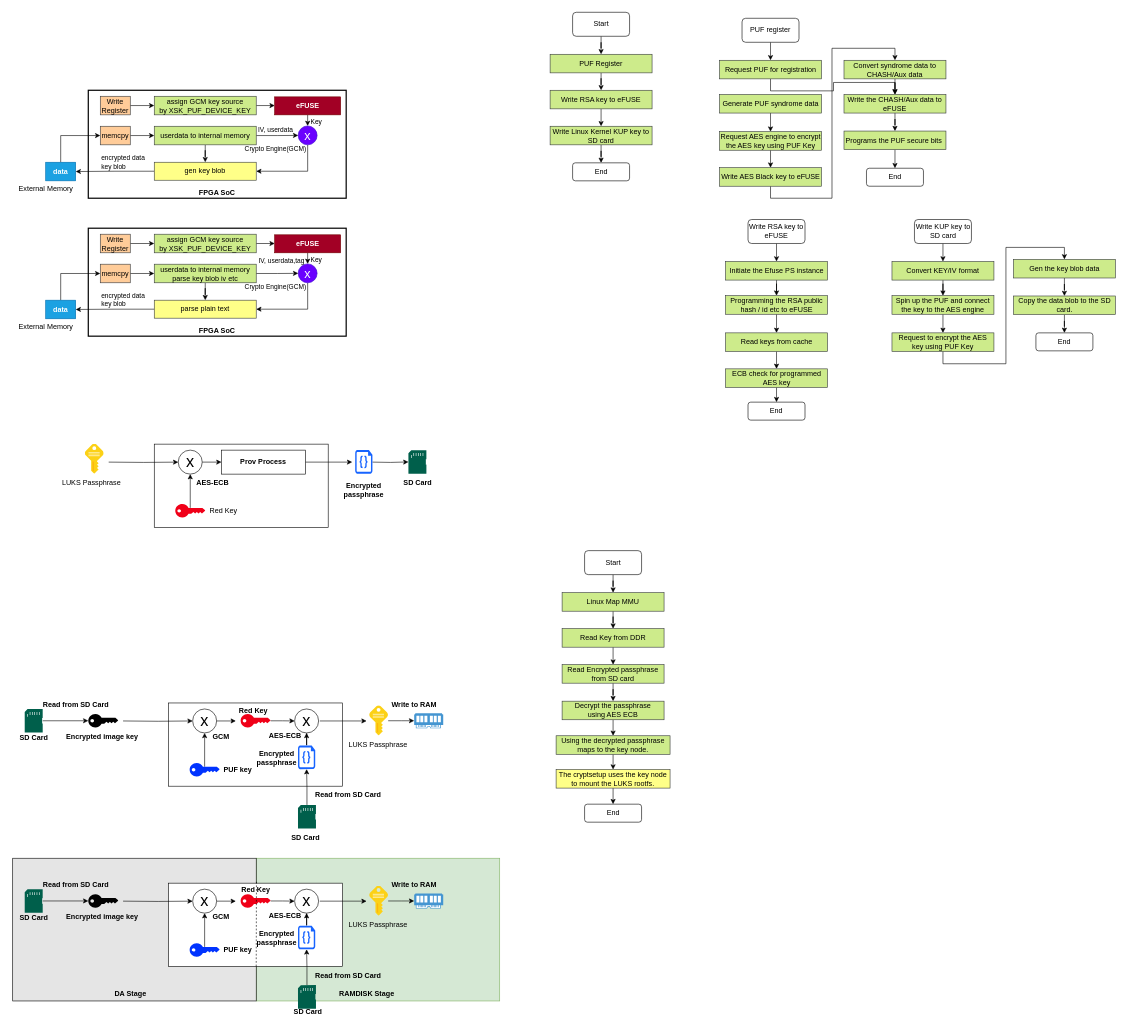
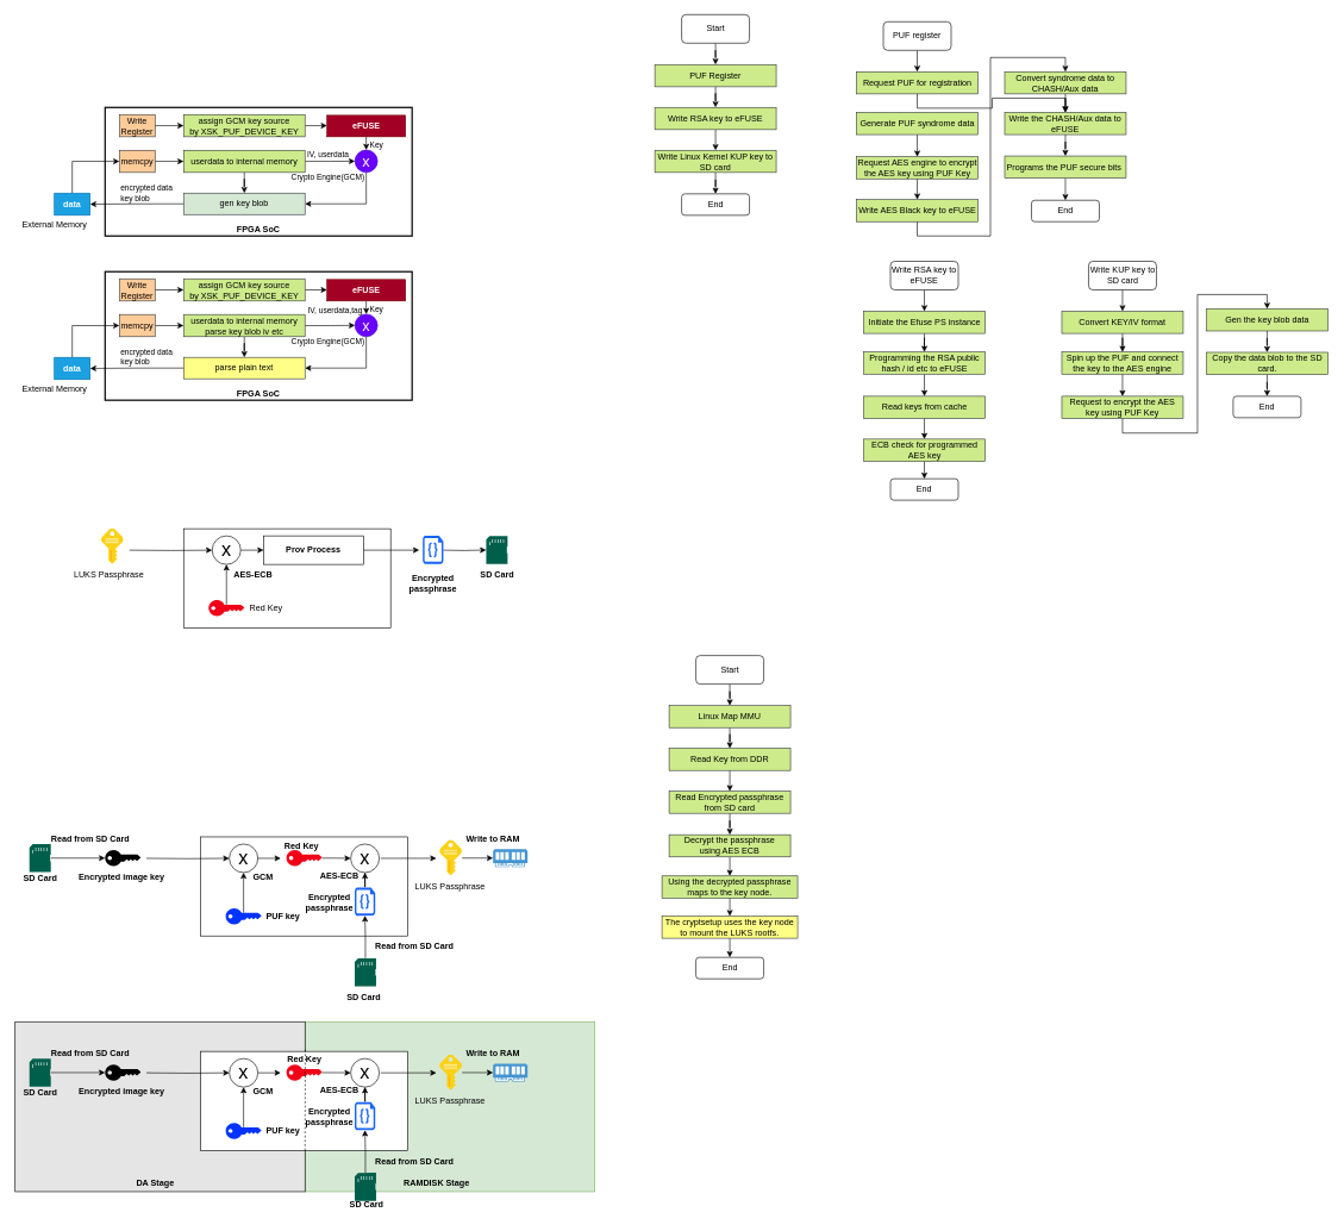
- <mxCell id="22" value="gen key blob" style="rounded=0;whiteSpace=wrap;html=1;fillColor=#ffff88;strokeColor=#36393d;" parent="1" vertex="1"><mxGeometry x="256" y="270" width="170" height="30" as="geometry" /></mxCell>
+ <mxCell id="22" value="gen key blob" style="rounded=0;whiteSpace=wrap;html=1;fillColor=#d5e8d4;strokeColor=#36393d;" parent="1" vertex="1"><mxGeometry x="256" y="270" width="170" height="30" as="geometry" /></mxCell>
